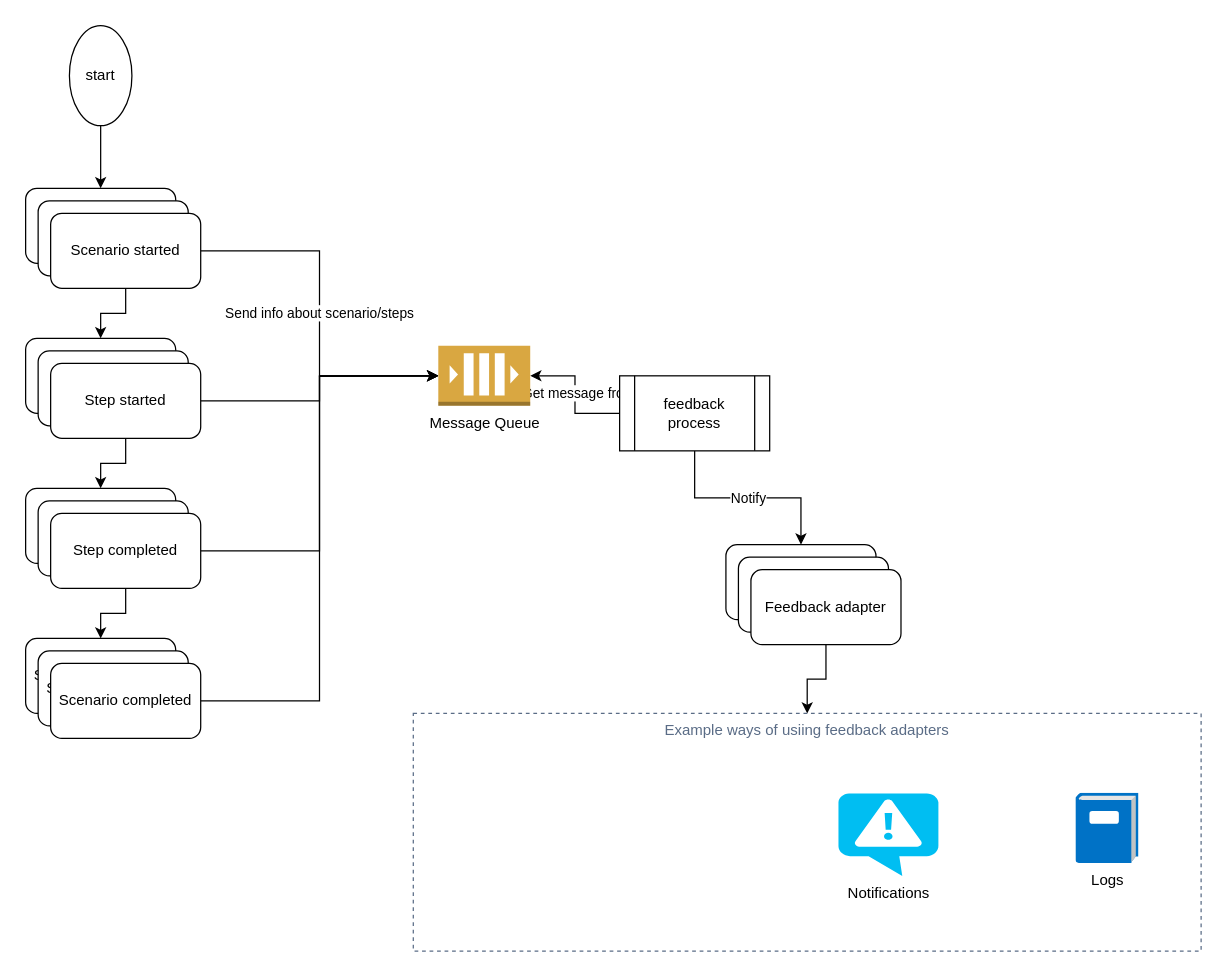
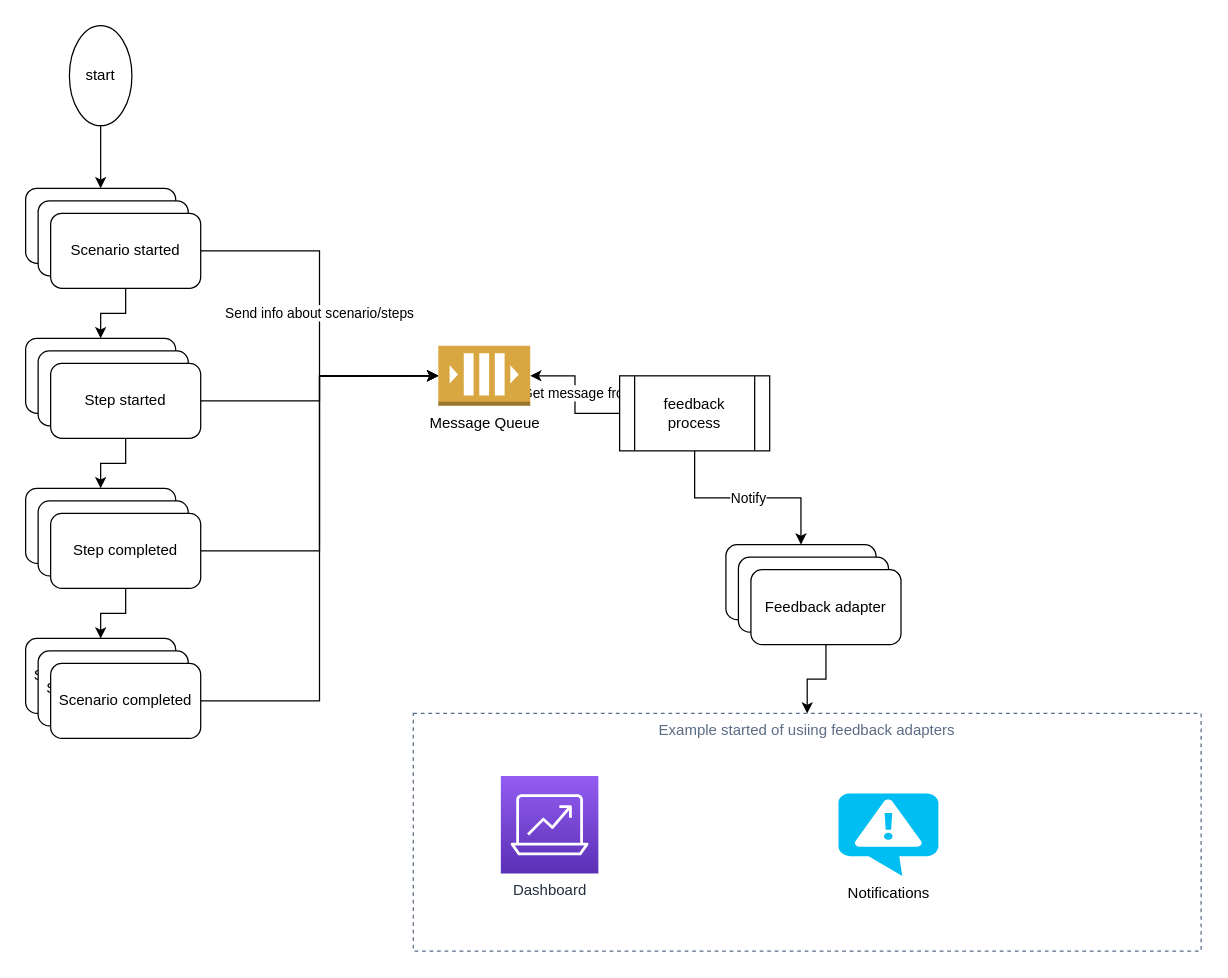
- <mxCell id="31" value="Example ways of usiing feedback adapters" style="fillColor=none;strokeColor=#5A6C86;dashed=1;verticalAlign=top;fontStyle=0;fontColor=#5A6C86;" vertex="1" parent="1"><mxGeometry x="330" y="570" width="630" height="190" as="geometry" /></mxCell>
+ <mxCell id="31" value="Example started of usiing feedback adapters" style="fillColor=none;strokeColor=#5A6C86;dashed=1;verticalAlign=top;fontStyle=0;fontColor=#5A6C86;" vertex="1" parent="1"><mxGeometry x="330" y="570" width="630" height="190" as="geometry" /></mxCell>
+ <mxCell id="32" value="Dashboard" style="sketch=0;points=[[0,0,0],[0.25,0,0],[0.5,0,0],[0.75,0,0],[1,0,0],[0,1,0],[0.25,1,0],[0.5,1,0],[0.75,1,0],[1,1,0],[0,0.25,0],[0,0.5,0],[0,0.75,0],[1,0.25,0],[1,0.5,0],[1,0.75,0]];outlineConnect=0;fontColor=#232F3E;gradientColor=#945DF2;gradientDirection=north;fillColor=#5A30B5;strokeColor=#ffffff;dashed=0;verticalLabelPosition=bottom;verticalAlign=top;align=center;html=1;fontSize=12;fontStyle=0;aspect=fixed;shape=mxgraph.aws4.resourceIcon;resIcon=mxgraph.aws4.analytics;" vertex="1" parent="1"><mxGeometry x="400" y="620" width="78" height="78" as="geometry" /></mxCell>
- <mxCell id="34" value="Logs" style="sketch=0;aspect=fixed;html=1;points=[];align=center;image;fontSize=12;image=img/lib/mscae/Log.svg;" vertex="1" parent="1"><mxGeometry x="860" y="634" width="50.4" height="56" as="geometry" /></mxCell>
